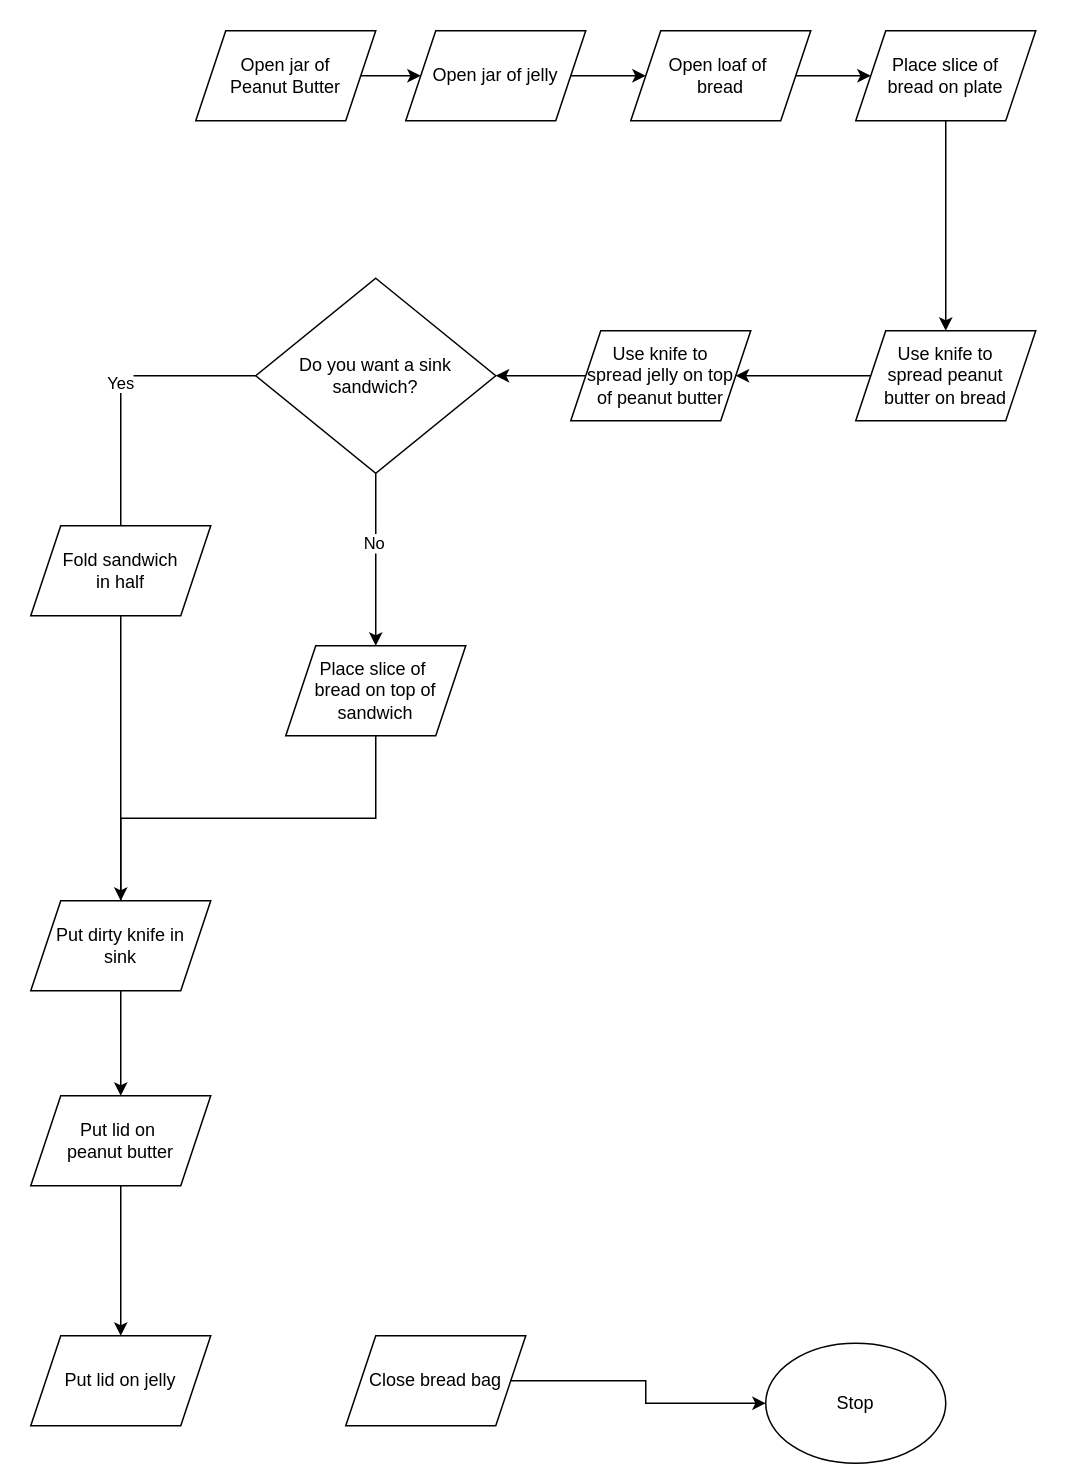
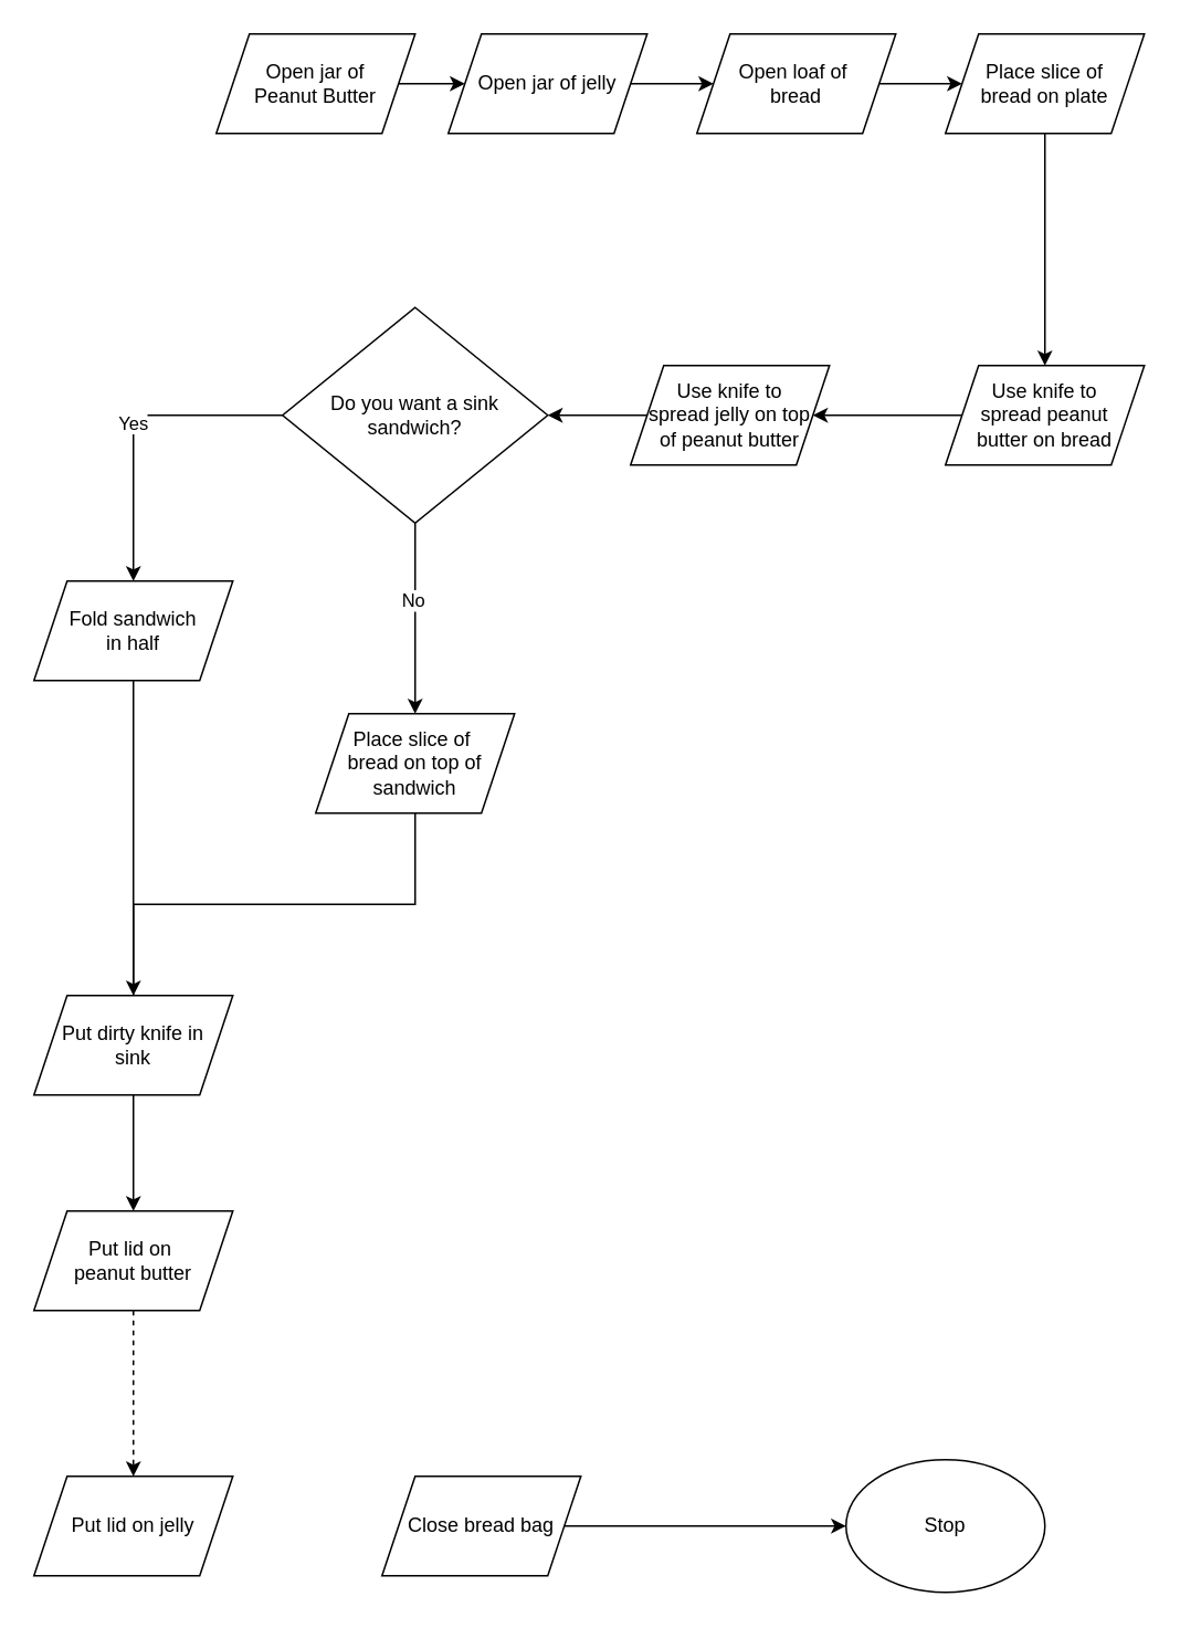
- <mxCell id="16" value="Yes" style="edgeStyle=orthogonalEdgeStyle;rounded=0;orthogonalLoop=1;jettySize=auto;html=1;endArrow=none;" edge="1" parent="1" source="17" target="21"><mxGeometry relative="1" as="geometry" /></mxCell>
+ <mxCell id="16" value="Yes" style="edgeStyle=orthogonalEdgeStyle;rounded=0;orthogonalLoop=1;jettySize=auto;html=1;" edge="1" parent="1" source="17" target="21"><mxGeometry relative="1" as="geometry" /></mxCell>
- <mxCell id="25" value="" style="edgeStyle=orthogonalEdgeStyle;rounded=0;orthogonalLoop=1;jettySize=auto;html=1;" edge="1" parent="1" source="26" target="27"><mxGeometry relative="1" as="geometry" /></mxCell>
+ <mxCell id="25" value="" style="edgeStyle=orthogonalEdgeStyle;rounded=0;orthogonalLoop=1;jettySize=auto;html=1;dashed=1;" edge="1" parent="1" source="26" target="27"><mxGeometry relative="1" as="geometry" /></mxCell>
- <mxCell id="30" value="Stop" style="ellipse;whiteSpace=wrap;html=1;" vertex="1" parent="1"><mxGeometry x="510" y="895" width="120" height="80" as="geometry" /></mxCell>
+ <mxCell id="30" value="Stop" style="ellipse;whiteSpace=wrap;html=1;" vertex="1" parent="1"><mxGeometry x="510" y="880" width="120" height="80" as="geometry" /></mxCell>
